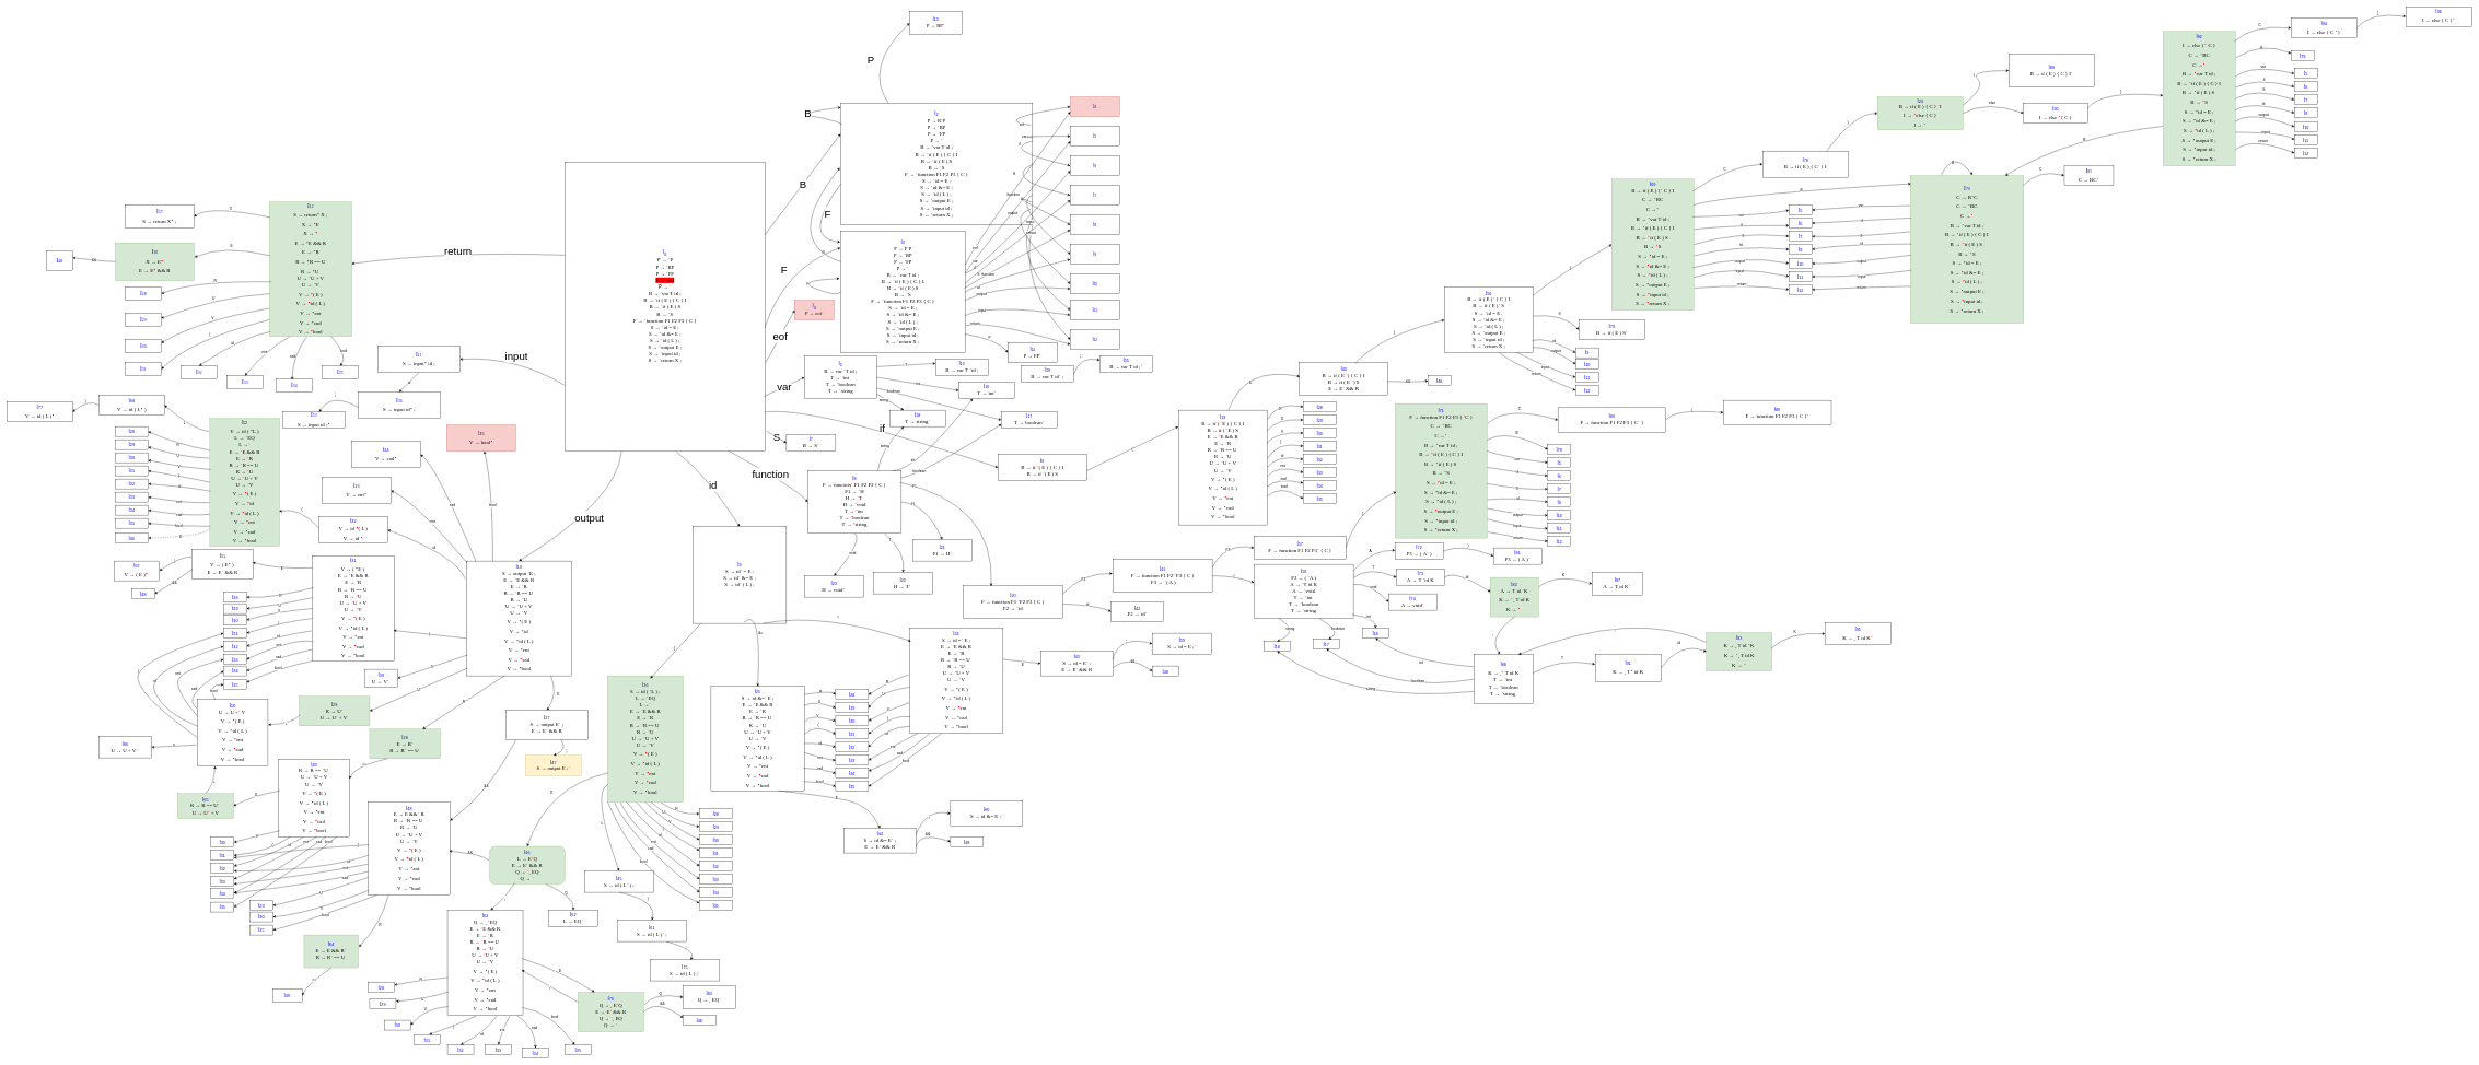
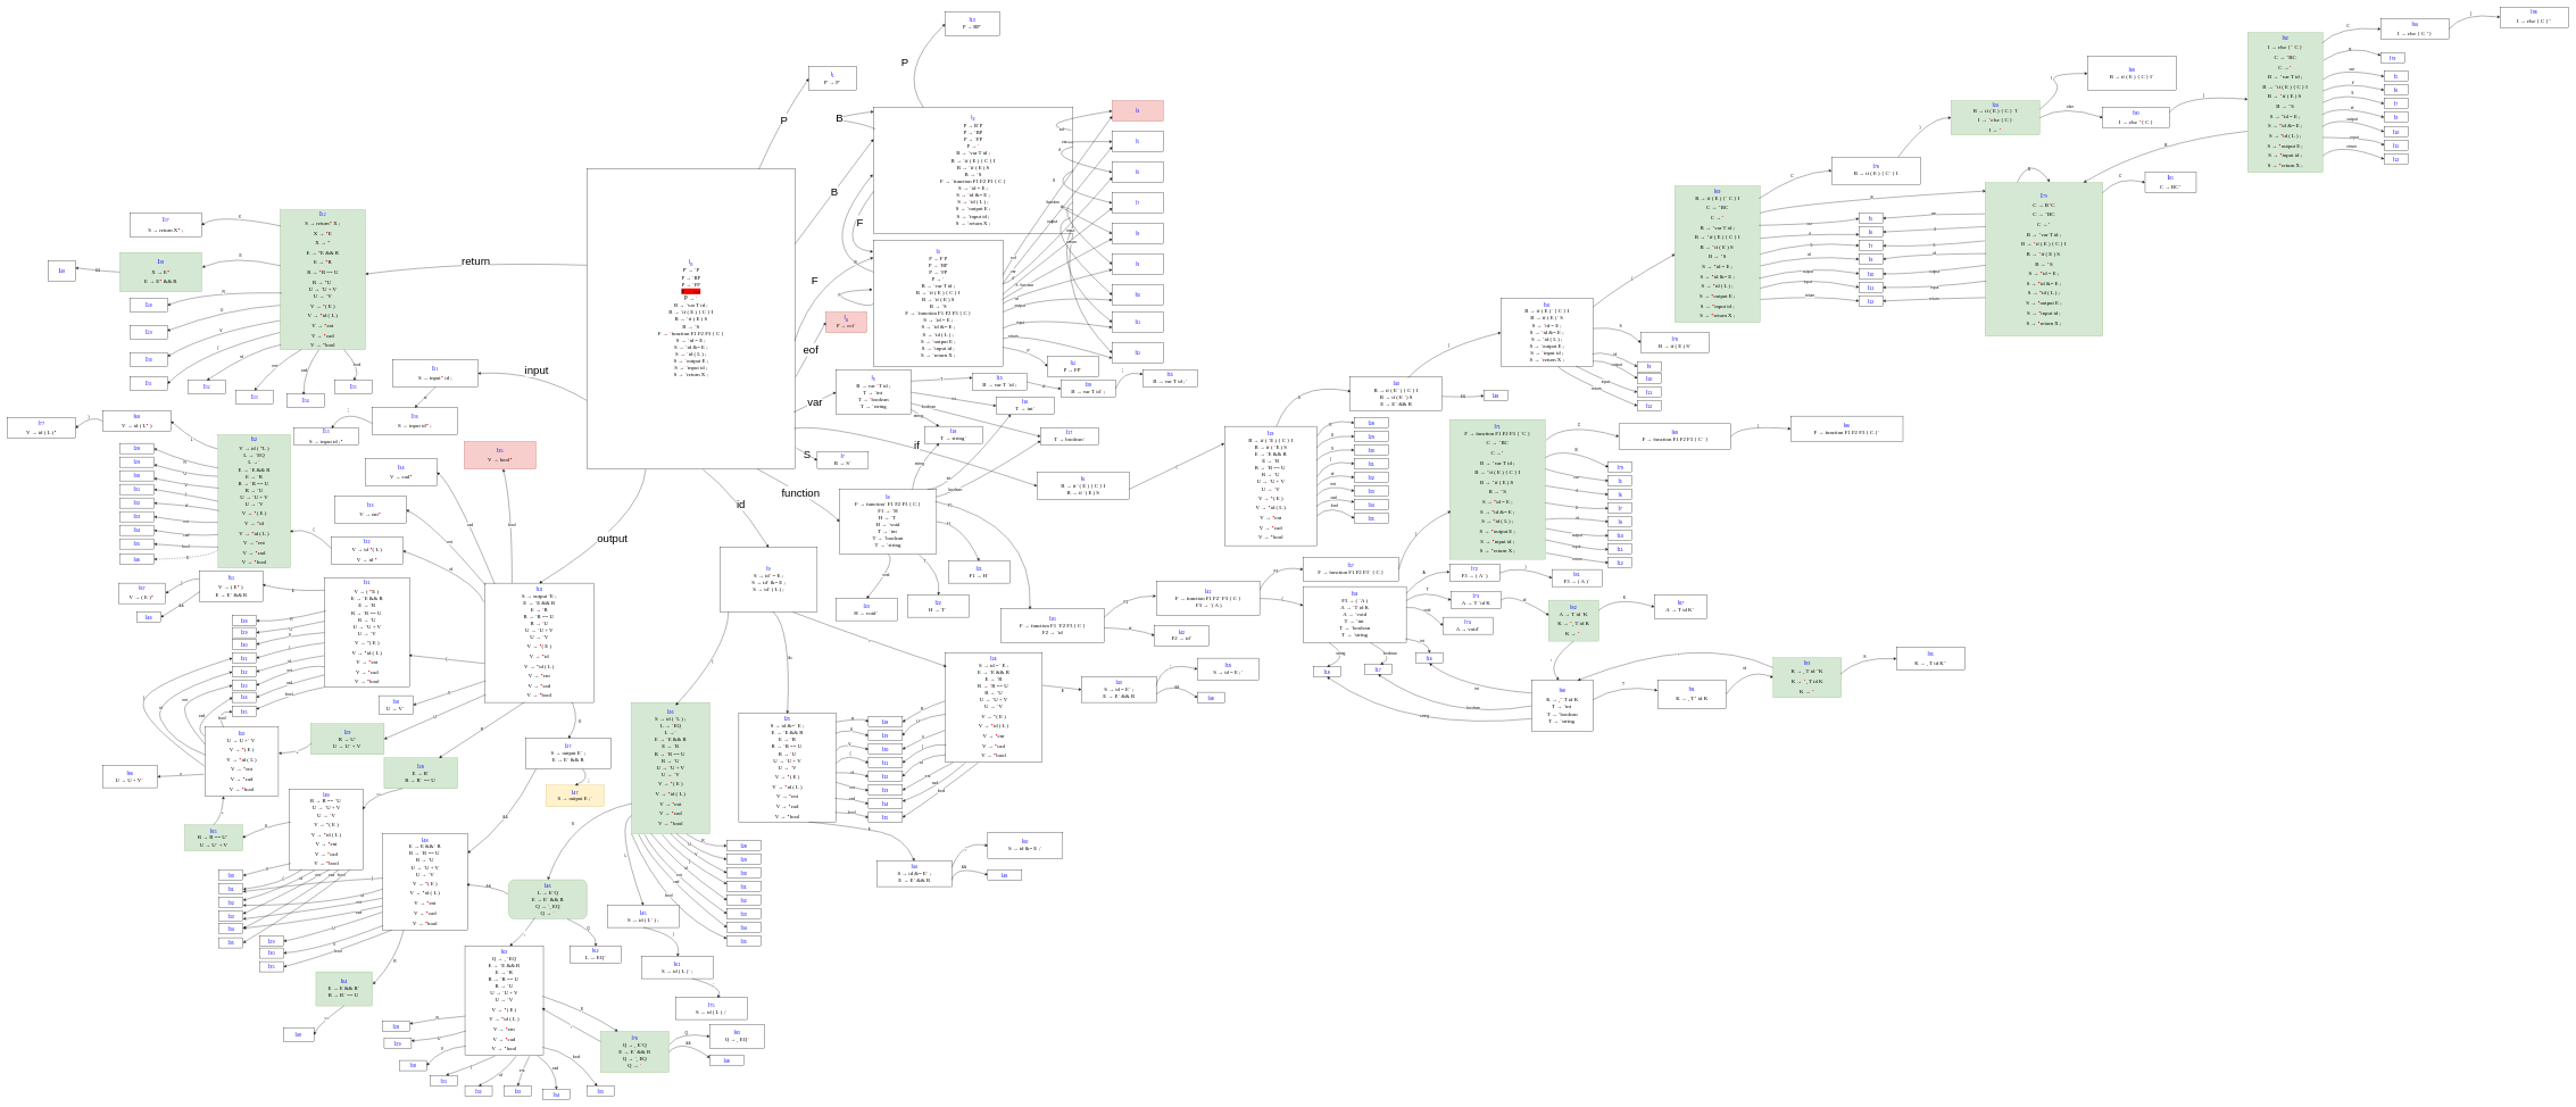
+ <mxCell id="3" value="&lt;span style=&quot;color: rgb(0, 0, 255); font-size: 15px;&quot;&gt;I&lt;/span&gt;&lt;sub style=&quot;color: rgb(0, 0, 255);&quot;&gt;1&lt;/sub&gt;&lt;br&gt;&lt;div style=&quot;&quot;&gt;&lt;div style=&quot;font-size: 15px;&quot;&gt;&lt;font face=&quot;Lucida Console&quot;&gt;P'&amp;nbsp;&lt;/font&gt;&lt;span style=&quot;background-color: initial;&quot;&gt;&lt;font face=&quot;Lucida Console&quot;&gt;→&amp;nbsp;&lt;/font&gt;&lt;/span&gt;&lt;span style=&quot;font-family: &amp;quot;Lucida Console&amp;quot;; background-color: initial;&quot;&gt;P&lt;/span&gt;&lt;span style=&quot;color: rgb(255, 0, 0); font-family: &amp;quot;Lucida Console&amp;quot;; font-size: 17px; background-color: initial;&quot;&gt;·&lt;/span&gt;&lt;/div&gt;&lt;/div&gt;" style="rounded=0;whiteSpace=wrap;html=1;" parent="1" vertex="1"><mxGeometry x="2370" y="195" width="140" height="70" as="geometry" /></mxCell>
+ <mxCell id="4" value="P" style="curved=1;endArrow=classic;html=1;rounded=0;exitX=0.826;exitY=0.001;exitDx=0;exitDy=0;exitPerimeter=0;entryX=0;entryY=0.5;entryDx=0;entryDy=0;fontSize=32;" parent="1" source="2" target="3" edge="1"><mxGeometry x="0.054" y="-10" width="50" height="50" relative="1" as="geometry"><mxPoint x="2330" y="705" as="sourcePoint" /><mxPoint x="2380" y="655" as="targetPoint" /><Array as="points"><mxPoint x="2290" y="345" /></Array><mxPoint as="offset" /></mxGeometry></mxCell>
+ <mxCell id="130" value="id" style="curved=1;endArrow=classic;html=1;rounded=0;exitX=1;exitY=0.5;exitDx=0;exitDy=0;entryX=0;entryY=0.5;entryDx=0;entryDy=0;" parent="1" source="62" target="129" edge="1"><mxGeometry width="50" height="50" relative="1" as="geometry"><mxPoint x="3020" y="1135" as="sourcePoint" /><mxPoint x="3070" y="1085" as="targetPoint" /><Array as="points"><mxPoint x="3070" y="1135" /></Array></mxGeometry></mxCell>
- <mxCell id="19" value="&lt;font style=&quot;font-size: 15px;&quot; color=&quot;#0000ff&quot;&gt;I&lt;/font&gt;&lt;font style=&quot;font-size: 12.5px;&quot; color=&quot;#0000ff&quot;&gt;9&lt;/font&gt;&lt;div style=&quot;&quot;&gt;&lt;div style=&quot;&quot;&gt;&lt;div style=&quot;font-size: 16px;&quot;&gt;&lt;div&gt;&lt;span style=&quot;background-color: initial;&quot;&gt;&lt;font face=&quot;Lucida Console&quot;&gt;S&lt;/font&gt;&lt;/span&gt;&lt;span style=&quot;background-color: initial;&quot;&gt;&lt;font face=&quot;Lucida Console&quot;&gt;&amp;nbsp;→&amp;nbsp;&lt;/font&gt;&lt;/span&gt;&lt;span style=&quot;font-family: &amp;quot;Lucida Console&amp;quot;; background-color: initial;&quot;&gt;id&lt;/span&gt;&lt;span style=&quot;color: rgb(255, 0, 0); font-family: &amp;quot;Lucida Console&amp;quot;; font-size: 17px; background-color: initial;&quot;&gt;·&lt;/span&gt;&lt;span style=&quot;background-color: initial; font-family: &amp;quot;Lucida Console&amp;quot;;&quot;&gt;&amp;nbsp;= E ;&lt;/span&gt;&lt;/div&gt;&lt;div&gt;&lt;span style=&quot;background-color: initial;&quot;&gt;&lt;font face=&quot;Lucida Console&quot;&gt;S&lt;/font&gt;&lt;/span&gt;&lt;span style=&quot;background-color: initial;&quot;&gt;&lt;font face=&quot;Lucida Console&quot;&gt;&amp;nbsp;→&amp;nbsp;&lt;/font&gt;&lt;/span&gt;&lt;span style=&quot;font-family: &amp;quot;Lucida Console&amp;quot;; background-color: initial;&quot;&gt;id&lt;/span&gt;&lt;span style=&quot;color: rgb(255, 0, 0); font-family: &amp;quot;Lucida Console&amp;quot;; font-size: 17px; background-color: initial;&quot;&gt;·&lt;/span&gt;&lt;span style=&quot;background-color: initial; font-family: &amp;quot;Lucida Console&amp;quot;;&quot;&gt;&amp;nbsp;&amp;amp;= E ;&lt;/span&gt;&lt;/div&gt;&lt;div&gt;&lt;span style=&quot;background-color: initial;&quot;&gt;&lt;font face=&quot;Lucida Console&quot;&gt;S&lt;/font&gt;&lt;/span&gt;&lt;span style=&quot;background-color: initial;&quot;&gt;&lt;font face=&quot;Lucida Console&quot;&gt;&amp;nbsp;→&amp;nbsp;&lt;/font&gt;&lt;/span&gt;&lt;span style=&quot;font-family: &amp;quot;Lucida Console&amp;quot;; background-color: initial;&quot;&gt;id&lt;/span&gt;&lt;span style=&quot;color: rgb(255, 0, 0); font-family: &amp;quot;Lucida Console&amp;quot;; font-size: 17px; background-color: initial;&quot;&gt;·&lt;/span&gt;&lt;span style=&quot;background-color: initial; font-family: &amp;quot;Lucida Console&amp;quot;;&quot;&gt;&amp;nbsp;( L ) ;&lt;/span&gt;&lt;/div&gt;&lt;/div&gt;&lt;/div&gt;&lt;/div&gt;" style="rounded=0;whiteSpace=wrap;html=1;" parent="1" vertex="1"><mxGeometry x="2110" y="1605" width="285" height="295" as="geometry" /></mxCell>
+ <mxCell id="19" value="&lt;font style=&quot;font-size: 15px;&quot; color=&quot;#0000ff&quot;&gt;I&lt;/font&gt;&lt;font style=&quot;font-size: 12.5px;&quot; color=&quot;#0000ff&quot;&gt;9&lt;/font&gt;&lt;div style=&quot;&quot;&gt;&lt;div style=&quot;&quot;&gt;&lt;div style=&quot;font-size: 16px;&quot;&gt;&lt;div&gt;&lt;span style=&quot;background-color: initial;&quot;&gt;&lt;font face=&quot;Lucida Console&quot;&gt;S&lt;/font&gt;&lt;/span&gt;&lt;span style=&quot;background-color: initial;&quot;&gt;&lt;font face=&quot;Lucida Console&quot;&gt;&amp;nbsp;→&amp;nbsp;&lt;/font&gt;&lt;/span&gt;&lt;span style=&quot;font-family: &amp;quot;Lucida Console&amp;quot;; background-color: initial;&quot;&gt;id&lt;/span&gt;&lt;span style=&quot;color: rgb(255, 0, 0); font-family: &amp;quot;Lucida Console&amp;quot;; font-size: 17px; background-color: initial;&quot;&gt;·&lt;/span&gt;&lt;span style=&quot;background-color: initial; font-family: &amp;quot;Lucida Console&amp;quot;;&quot;&gt;&amp;nbsp;= E ;&lt;/span&gt;&lt;/div&gt;&lt;div&gt;&lt;span style=&quot;background-color: initial;&quot;&gt;&lt;font face=&quot;Lucida Console&quot;&gt;S&lt;/font&gt;&lt;/span&gt;&lt;span style=&quot;background-color: initial;&quot;&gt;&lt;font face=&quot;Lucida Console&quot;&gt;&amp;nbsp;→&amp;nbsp;&lt;/font&gt;&lt;/span&gt;&lt;span style=&quot;font-family: &amp;quot;Lucida Console&amp;quot;; background-color: initial;&quot;&gt;id&lt;/span&gt;&lt;span style=&quot;color: rgb(255, 0, 0); font-family: &amp;quot;Lucida Console&amp;quot;; font-size: 17px; background-color: initial;&quot;&gt;·&lt;/span&gt;&lt;span style=&quot;background-color: initial; font-family: &amp;quot;Lucida Console&amp;quot;;&quot;&gt;&amp;nbsp;&amp;amp;= E ;&lt;/span&gt;&lt;/div&gt;&lt;div&gt;&lt;span style=&quot;background-color: initial;&quot;&gt;&lt;font face=&quot;Lucida Console&quot;&gt;S&lt;/font&gt;&lt;/span&gt;&lt;span style=&quot;background-color: initial;&quot;&gt;&lt;font face=&quot;Lucida Console&quot;&gt;&amp;nbsp;→&amp;nbsp;&lt;/font&gt;&lt;/span&gt;&lt;span style=&quot;font-family: &amp;quot;Lucida Console&amp;quot;; background-color: initial;&quot;&gt;id&lt;/span&gt;&lt;span style=&quot;color: rgb(255, 0, 0); font-family: &amp;quot;Lucida Console&amp;quot;; font-size: 17px; background-color: initial;&quot;&gt;·&lt;/span&gt;&lt;span style=&quot;background-color: initial; font-family: &amp;quot;Lucida Console&amp;quot;;&quot;&gt;&amp;nbsp;( L ) ;&lt;/span&gt;&lt;/div&gt;&lt;/div&gt;&lt;/div&gt;&lt;/div&gt;" style="rounded=0;whiteSpace=wrap;html=1;" parent="1" vertex="1"><mxGeometry x="2110" y="1605" width="285" height="190" as="geometry" /></mxCell>
